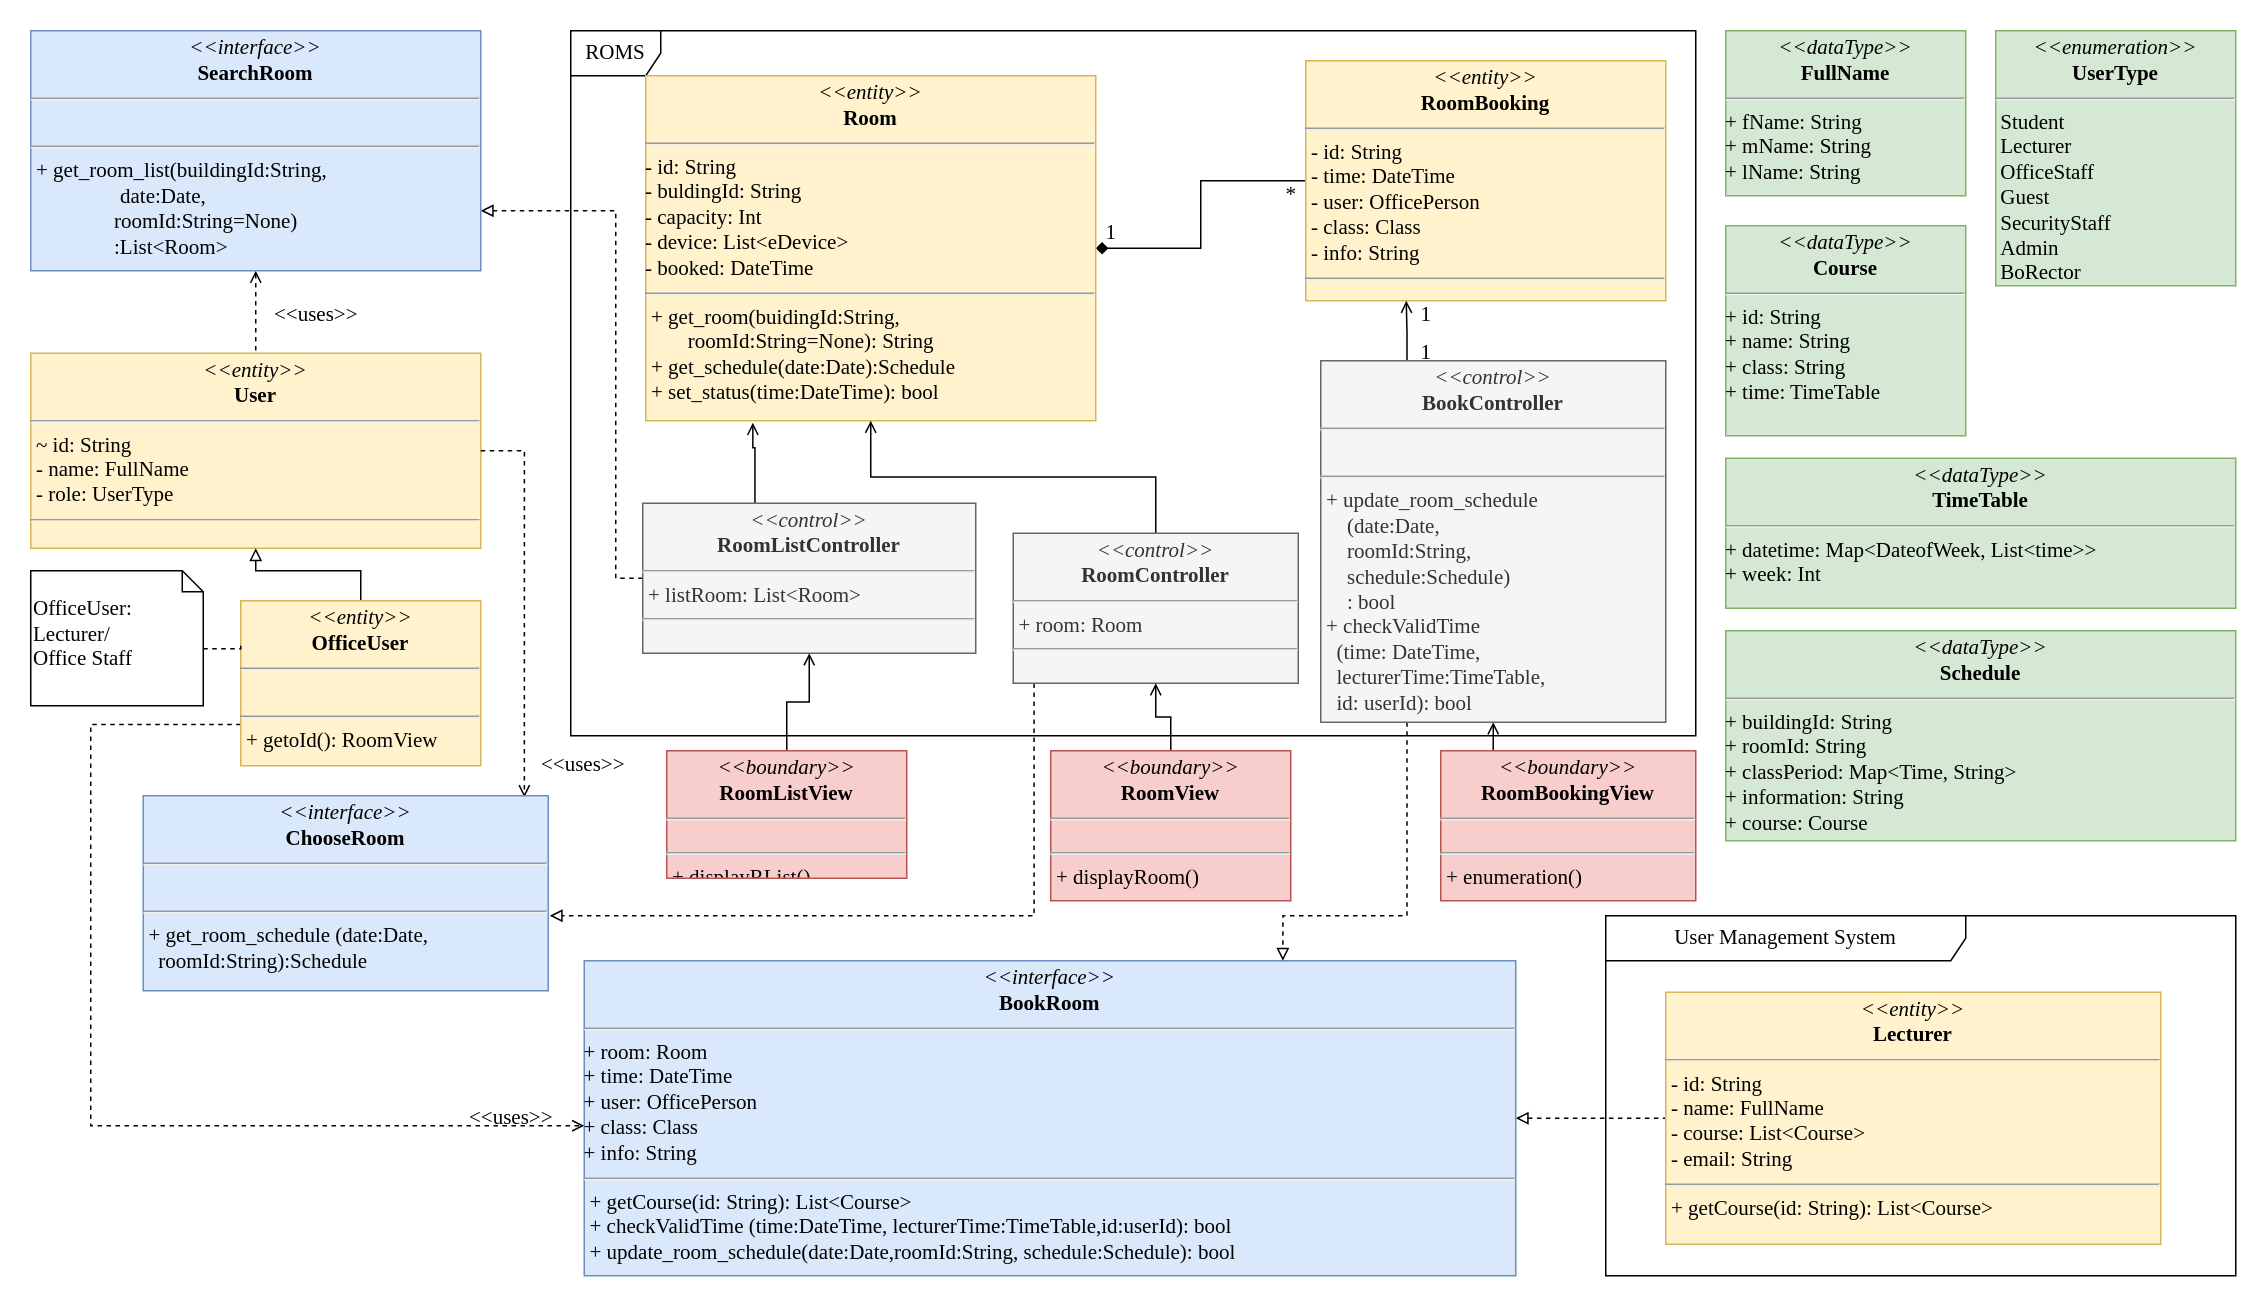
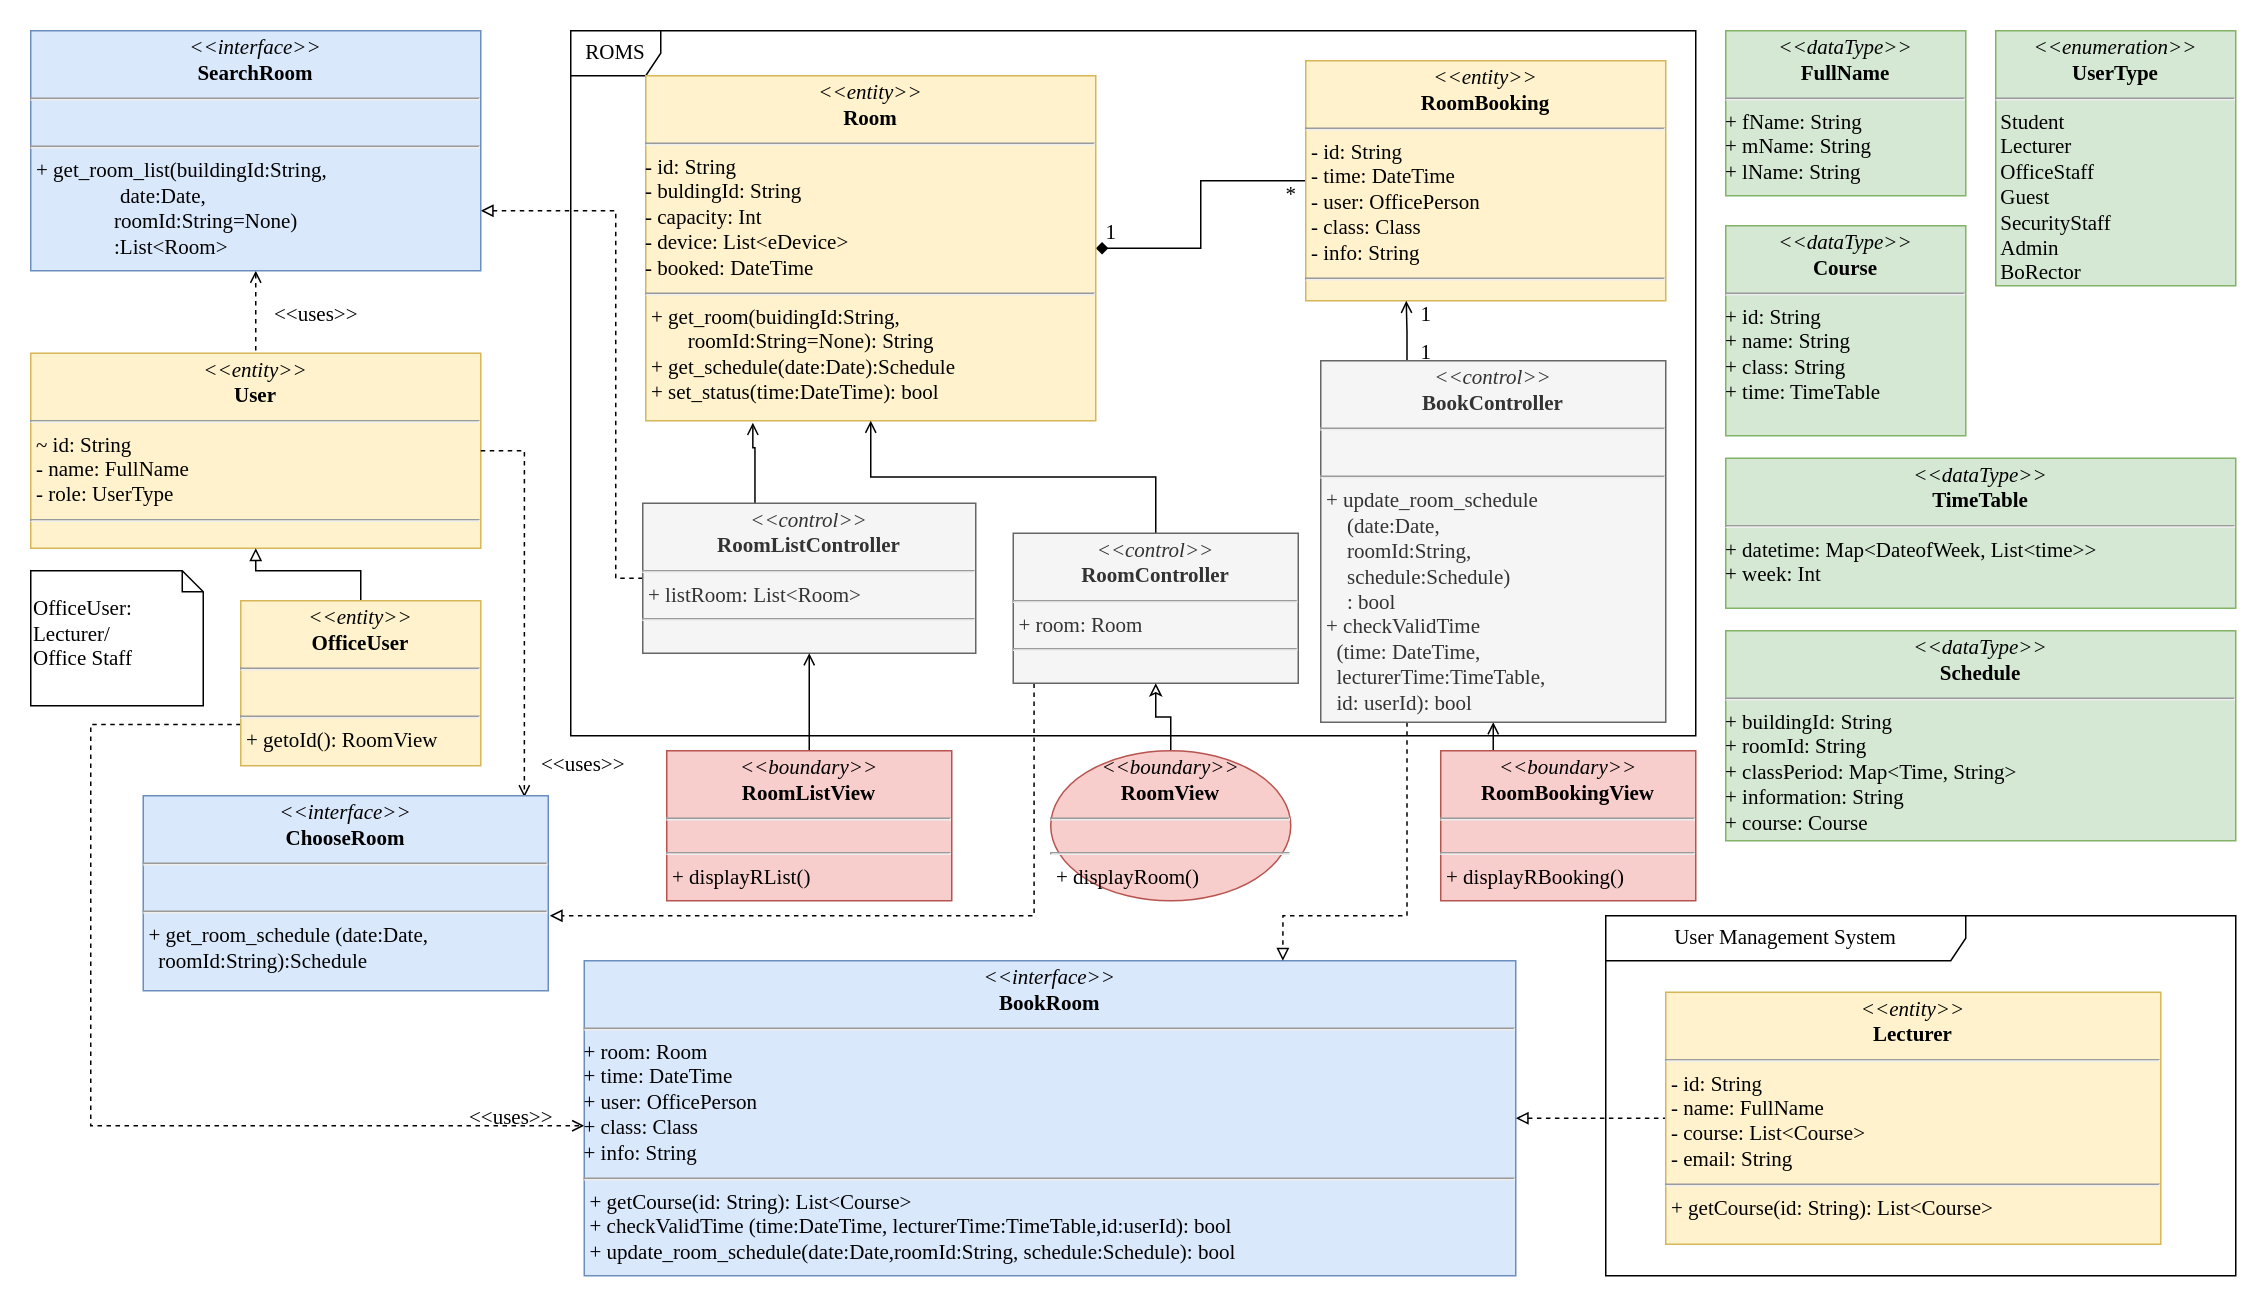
- <mxCell id="23" style="edgeStyle=orthogonalEdgeStyle;rounded=0;orthogonalLoop=1;jettySize=auto;html=1;exitX=0;exitY=0;exitDx=115;exitDy=52;exitPerimeter=0;entryX=0;entryY=0.25;entryDx=0;entryDy=0;dashed=1;startArrow=none;startFill=0;endArrow=none;endFill=0;fontFamily=Lucida Console;fontSize=14;" edge="1" parent="1" source="24" target="6"><mxGeometry relative="1" as="geometry" /></mxCell>
- <mxCell id="29" style="edgeStyle=orthogonalEdgeStyle;rounded=0;orthogonalLoop=1;jettySize=auto;html=1;exitX=0.5;exitY=0;exitDx=0;exitDy=0;endArrow=open;endFill=0;" edge="1" parent="1" source="45" target="28"><mxGeometry relative="1" as="geometry"><mxPoint x="781" y="500" as="sourcePoint" /><mxPoint x="781" y="440" as="targetPoint" /></mxGeometry></mxCell>
+ <mxCell id="29" style="edgeStyle=orthogonalEdgeStyle;rounded=0;orthogonalLoop=1;jettySize=auto;html=1;exitX=0.5;exitY=0;exitDx=0;exitDy=0;endArrow=classic;endFill=0;" edge="1" parent="1" source="45" target="28"><mxGeometry relative="1" as="geometry"><mxPoint x="781" y="500" as="sourcePoint" /><mxPoint x="781" y="440" as="targetPoint" /></mxGeometry></mxCell>
- <mxCell id="46" value="&lt;p style=&quot;margin: 4px 0px 0px ; text-align: center ; font-size: 14px&quot;&gt;&lt;i style=&quot;font-size: 14px&quot;&gt;&amp;lt;&amp;lt;boundary&amp;gt;&amp;gt;&lt;/i&gt;&lt;br style=&quot;font-size: 14px&quot;&gt;&lt;b style=&quot;font-size: 14px&quot;&gt;RoomBookingView&lt;/b&gt;&lt;/p&gt;&lt;hr style=&quot;font-size: 14px&quot;&gt;&lt;p style=&quot;margin: 0px 0px 0px 4px ; font-size: 6px&quot;&gt;&lt;br&gt;&lt;/p&gt;&lt;hr style=&quot;font-size: 14px&quot;&gt;&lt;p style=&quot;margin: 0px 0px 0px 4px ; font-size: 14px&quot;&gt;+ enumeration()&lt;/p&gt;" style="verticalAlign=top;align=left;overflow=fill;fontSize=14;fontFamily=Lucida Console;html=1;fillColor=#f8cecc;strokeColor=#b85450;" vertex="1" parent="1"><mxGeometry x="960" y="500" width="170" height="100" as="geometry" /></mxCell>
+ <mxCell id="46" value="&lt;p style=&quot;margin: 4px 0px 0px ; text-align: center ; font-size: 14px&quot;&gt;&lt;i style=&quot;font-size: 14px&quot;&gt;&amp;lt;&amp;lt;boundary&amp;gt;&amp;gt;&lt;/i&gt;&lt;br style=&quot;font-size: 14px&quot;&gt;&lt;b style=&quot;font-size: 14px&quot;&gt;RoomBookingView&lt;/b&gt;&lt;/p&gt;&lt;hr style=&quot;font-size: 14px&quot;&gt;&lt;p style=&quot;margin: 0px 0px 0px 4px ; font-size: 6px&quot;&gt;&lt;br&gt;&lt;/p&gt;&lt;hr style=&quot;font-size: 14px&quot;&gt;&lt;p style=&quot;margin: 0px 0px 0px 4px ; font-size: 14px&quot;&gt;+ displayRBooking()&lt;/p&gt;" style="verticalAlign=top;align=left;overflow=fill;fontSize=14;fontFamily=Lucida Console;html=1;fillColor=#f8cecc;strokeColor=#b85450;" vertex="1" parent="1"><mxGeometry x="960" y="500" width="170" height="100" as="geometry" /></mxCell>
- <mxCell id="44" value="&lt;p style=&quot;margin: 4px 0px 0px ; text-align: center ; font-size: 14px&quot;&gt;&lt;i style=&quot;font-size: 14px&quot;&gt;&amp;lt;&amp;lt;boundary&amp;gt;&amp;gt;&lt;/i&gt;&lt;br style=&quot;font-size: 14px&quot;&gt;&lt;b style=&quot;font-size: 14px&quot;&gt;RoomListView&lt;/b&gt;&lt;/p&gt;&lt;hr style=&quot;font-size: 14px&quot;&gt;&lt;p style=&quot;margin: 0px 0px 0px 4px ; font-size: 6px&quot;&gt;&lt;br&gt;&lt;/p&gt;&lt;hr style=&quot;font-size: 14px&quot;&gt;&lt;p style=&quot;margin: 0px 0px 0px 4px ; font-size: 14px&quot;&gt;+ displayRList()&lt;/p&gt;" style="verticalAlign=top;align=left;overflow=fill;fontSize=14;fontFamily=Lucida Console;html=1;fillColor=#f8cecc;strokeColor=#b85450;" vertex="1" parent="1"><mxGeometry x="444" y="500" width="160" height="85" as="geometry" /></mxCell>
+ <mxCell id="44" value="&lt;p style=&quot;margin: 4px 0px 0px ; text-align: center ; font-size: 14px&quot;&gt;&lt;i style=&quot;font-size: 14px&quot;&gt;&amp;lt;&amp;lt;boundary&amp;gt;&amp;gt;&lt;/i&gt;&lt;br style=&quot;font-size: 14px&quot;&gt;&lt;b style=&quot;font-size: 14px&quot;&gt;RoomListView&lt;/b&gt;&lt;/p&gt;&lt;hr style=&quot;font-size: 14px&quot;&gt;&lt;p style=&quot;margin: 0px 0px 0px 4px ; font-size: 6px&quot;&gt;&lt;br&gt;&lt;/p&gt;&lt;hr style=&quot;font-size: 14px&quot;&gt;&lt;p style=&quot;margin: 0px 0px 0px 4px ; font-size: 14px&quot;&gt;+ displayRList()&lt;/p&gt;" style="verticalAlign=top;align=left;overflow=fill;fontSize=14;fontFamily=Lucida Console;html=1;fillColor=#f8cecc;strokeColor=#b85450;" vertex="1" parent="1"><mxGeometry x="444" y="500" width="190" height="100" as="geometry" /></mxCell>
- <mxCell id="45" value="&lt;p style=&quot;margin: 4px 0px 0px ; text-align: center ; font-size: 14px&quot;&gt;&lt;i style=&quot;font-size: 14px&quot;&gt;&amp;lt;&amp;lt;boundary&amp;gt;&amp;gt;&lt;/i&gt;&lt;br style=&quot;font-size: 14px&quot;&gt;&lt;b style=&quot;font-size: 14px&quot;&gt;RoomView&lt;/b&gt;&lt;/p&gt;&lt;hr style=&quot;font-size: 14px&quot;&gt;&lt;p style=&quot;margin: 0px 0px 0px 4px ; font-size: 6px&quot;&gt;&lt;br&gt;&lt;/p&gt;&lt;hr style=&quot;font-size: 14px&quot;&gt;&lt;p style=&quot;margin: 0px 0px 0px 4px ; font-size: 14px&quot;&gt;+ displayRoom()&lt;/p&gt;" style="verticalAlign=top;align=left;overflow=fill;fontSize=14;fontFamily=Lucida Console;html=1;fillColor=#f8cecc;strokeColor=#b85450;" vertex="1" parent="1"><mxGeometry x="700" y="500" width="160" height="100" as="geometry" /></mxCell>
+ <mxCell id="45" value="&lt;p style=&quot;margin: 4px 0px 0px ; text-align: center ; font-size: 14px&quot;&gt;&lt;i style=&quot;font-size: 14px&quot;&gt;&amp;lt;&amp;lt;boundary&amp;gt;&amp;gt;&lt;/i&gt;&lt;br style=&quot;font-size: 14px&quot;&gt;&lt;b style=&quot;font-size: 14px&quot;&gt;RoomView&lt;/b&gt;&lt;/p&gt;&lt;hr style=&quot;font-size: 14px&quot;&gt;&lt;p style=&quot;margin: 0px 0px 0px 4px ; font-size: 6px&quot;&gt;&lt;br&gt;&lt;/p&gt;&lt;hr style=&quot;font-size: 14px&quot;&gt;&lt;p style=&quot;margin: 0px 0px 0px 4px ; font-size: 14px&quot;&gt;+ displayRoom()&lt;/p&gt;" style="ellipse;verticalAlign=top;align=left;overflow=fill;fontSize=14;fontFamily=Lucida Console;html=1;fillColor=#f8cecc;strokeColor=#b85450;" vertex="1" parent="1"><mxGeometry x="700" y="500" width="160" height="100" as="geometry" /></mxCell>
